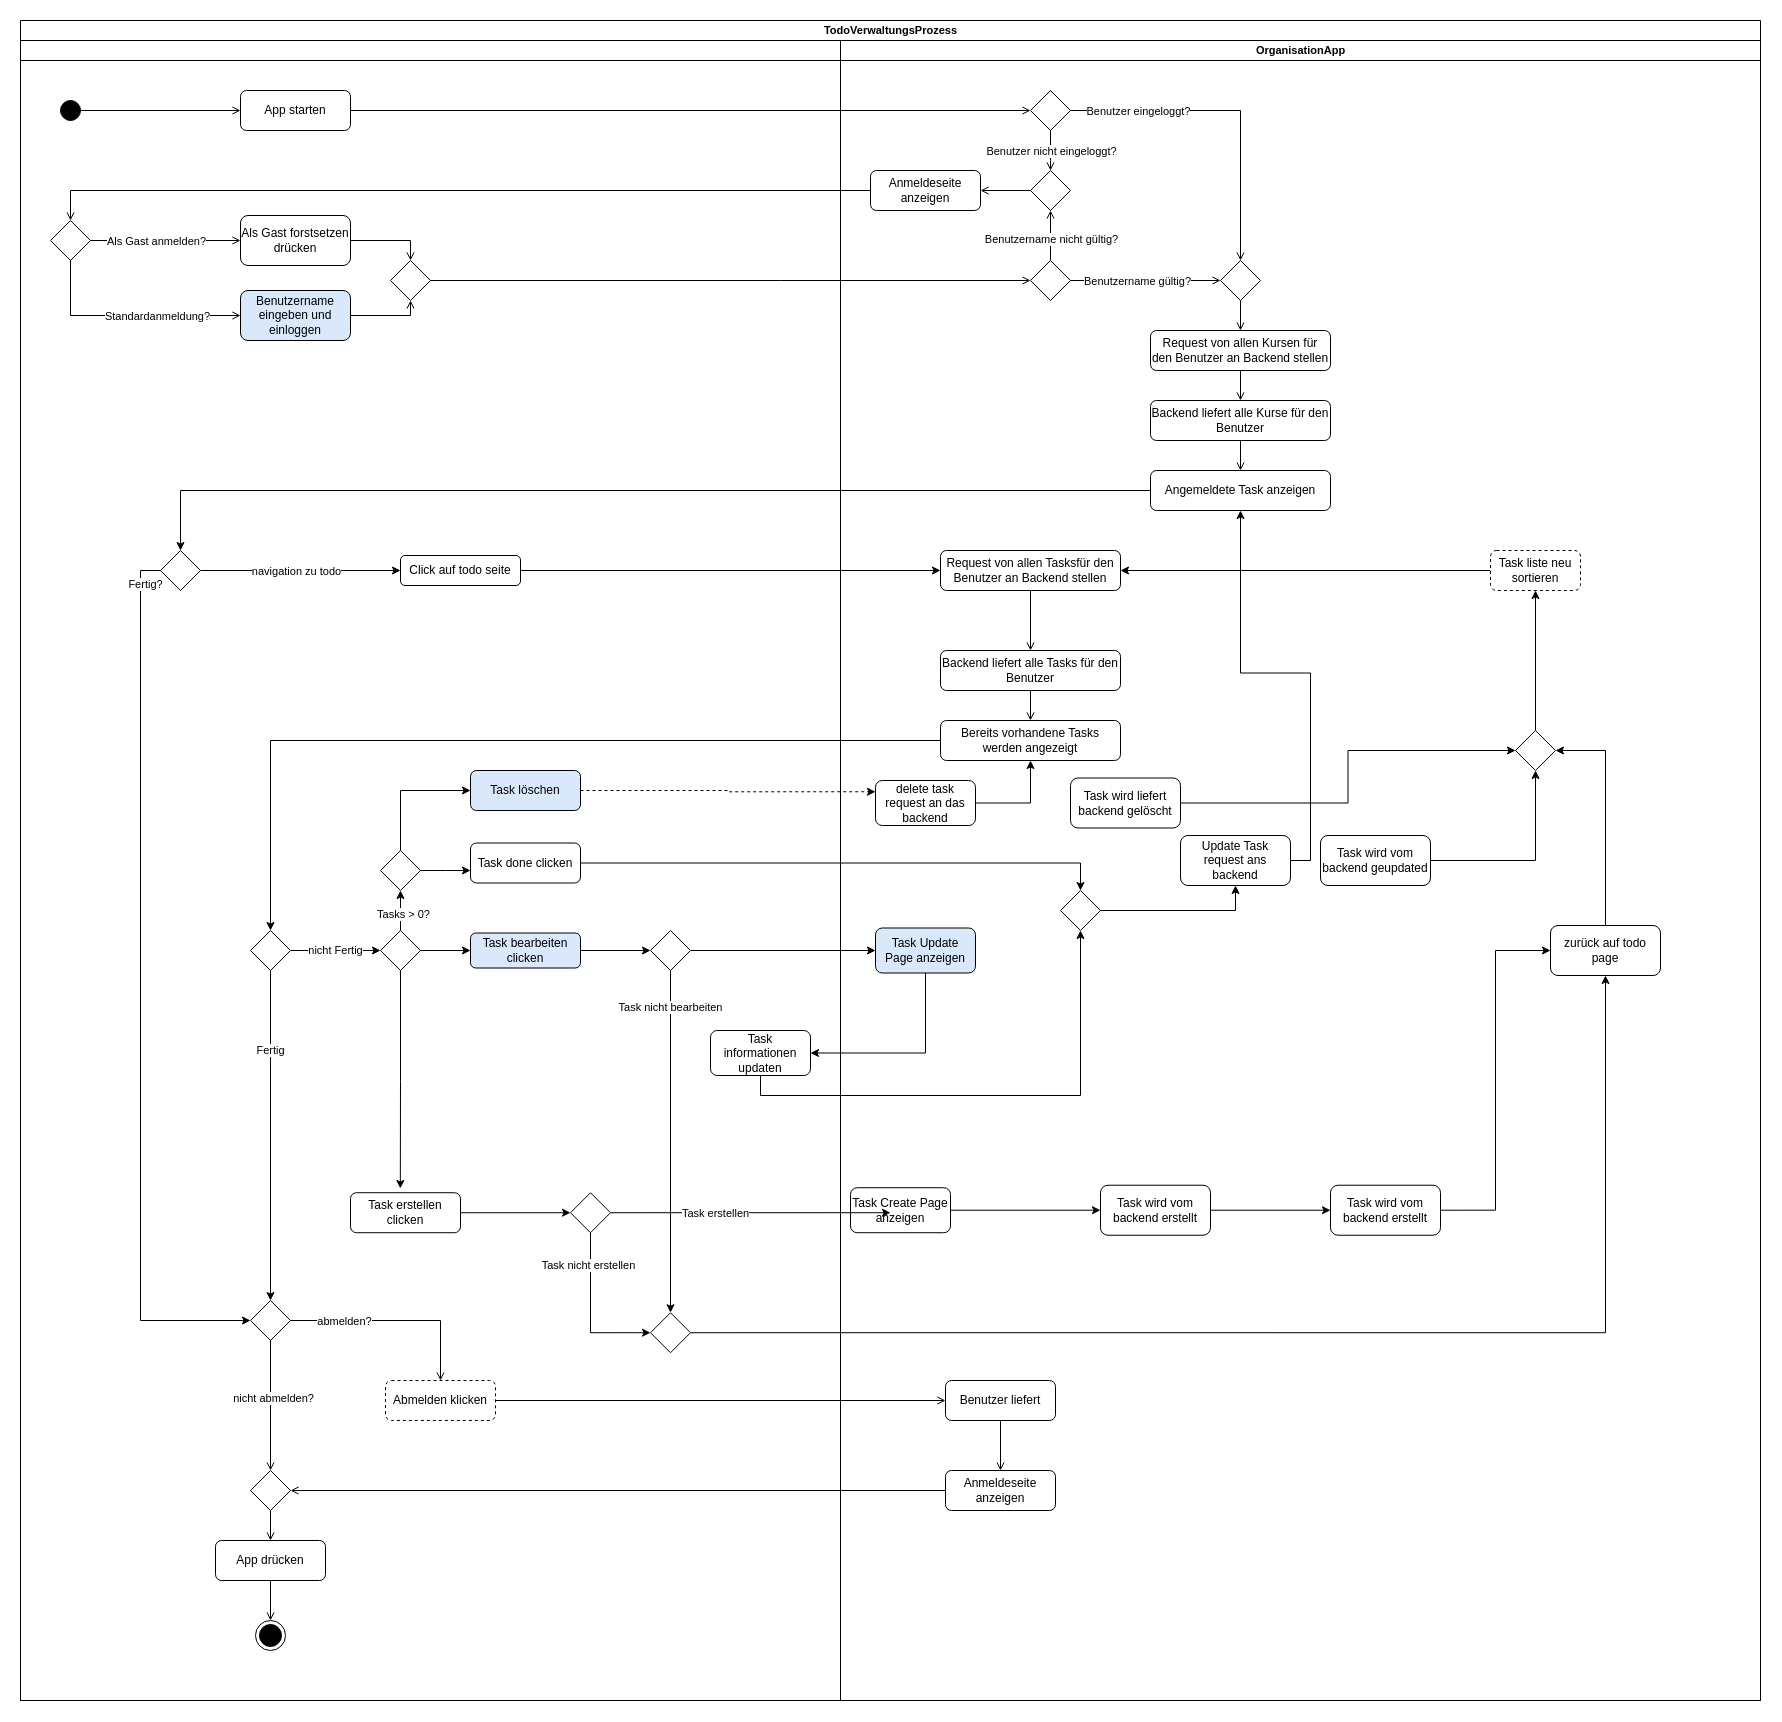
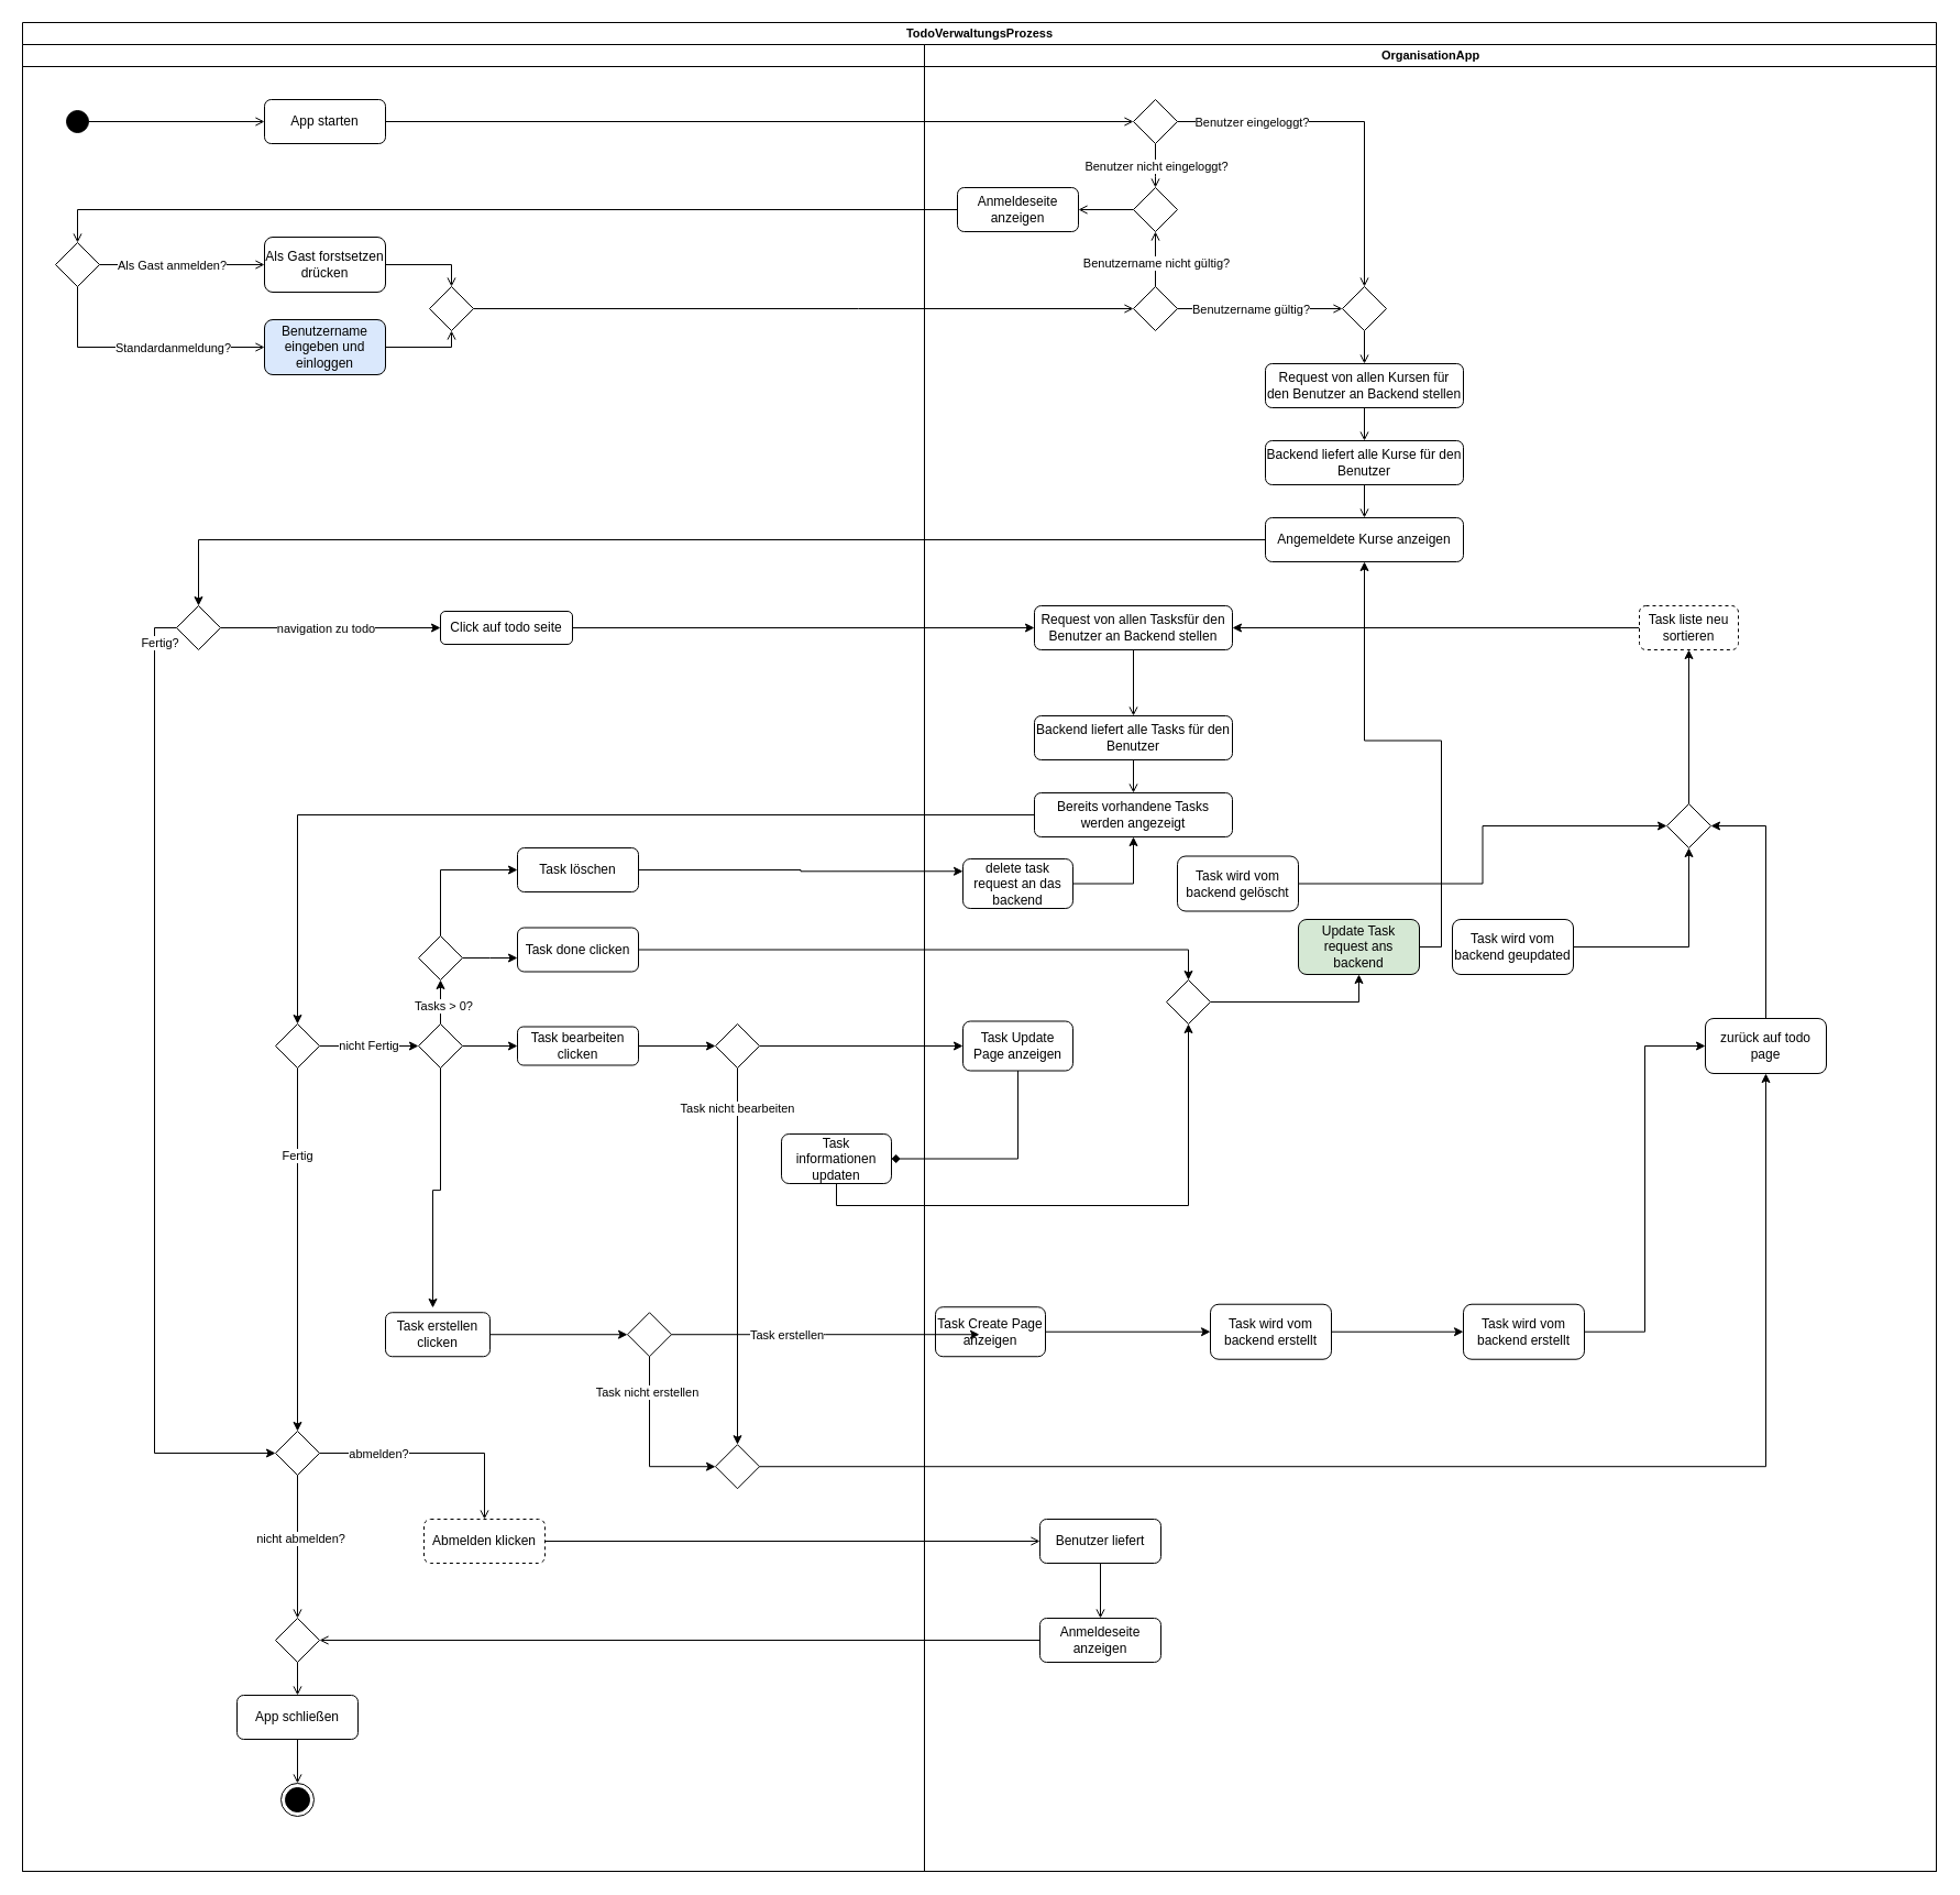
- <mxCell id="69" value="Angemeldete Task anzeigen" style="rounded=1;whiteSpace=wrap;html=1;" parent="62" vertex="1"><mxGeometry x="310" y="430" width="180" height="40" as="geometry" /></mxCell>
+ <mxCell id="69" value="Angemeldete Kurse anzeigen" style="rounded=1;whiteSpace=wrap;html=1;" parent="62" vertex="1"><mxGeometry x="310" y="430" width="180" height="40" as="geometry" /></mxCell>
- <mxCell id="30" value="Task löschen" style="rounded=1;whiteSpace=wrap;html=1;fillColor=#dae8fc;" vertex="1" parent="3"><mxGeometry x="450" y="730" width="110" height="40" as="geometry" /></mxCell>
+ <mxCell id="30" value="Task löschen" style="rounded=1;whiteSpace=wrap;html=1;" vertex="1" parent="3"><mxGeometry x="450" y="730" width="110" height="40" as="geometry" /></mxCell>
- <mxCell id="29" style="edgeStyle=orthogonalEdgeStyle;rounded=0;orthogonalLoop=1;jettySize=auto;html=1;exitX=1;exitY=0.5;exitDx=0;exitDy=0;entryX=0;entryY=0.25;entryDx=0;entryDy=0;dashed=1;" edge="1" parent="3" source="30" target="107"><mxGeometry relative="1" as="geometry" /></mxCell>
+ <mxCell id="29" style="edgeStyle=orthogonalEdgeStyle;rounded=0;orthogonalLoop=1;jettySize=auto;html=1;exitX=1;exitY=0.5;exitDx=0;exitDy=0;entryX=0;entryY=0.25;entryDx=0;entryDy=0;" edge="1" parent="3" source="30" target="107"><mxGeometry relative="1" as="geometry" /></mxCell>
- <mxCell id="109" value="Task wird liefert backend gelöscht" style="rounded=1;whiteSpace=wrap;html=1;" vertex="1" parent="62"><mxGeometry x="230" y="737.5" width="110" height="50" as="geometry" /></mxCell>
+ <mxCell id="109" value="Task wird vom backend gelöscht" style="rounded=1;whiteSpace=wrap;html=1;" vertex="1" parent="62"><mxGeometry x="230" y="737.5" width="110" height="50" as="geometry" /></mxCell>
- <mxCell id="89" value="Update Task request ans backend" style="rounded=1;whiteSpace=wrap;html=1;" vertex="1" parent="62"><mxGeometry x="340" y="795" width="110" height="50" as="geometry" /></mxCell>
+ <mxCell id="89" value="Update Task request ans backend" style="rounded=1;whiteSpace=wrap;html=1;fillColor=#d5e8d4;" vertex="1" parent="62"><mxGeometry x="340" y="795" width="110" height="50" as="geometry" /></mxCell>
- <mxCell id="32" value="Task bearbeiten clicken" style="rounded=1;whiteSpace=wrap;html=1;fillColor=#dae8fc;" vertex="1" parent="3"><mxGeometry x="450" y="892.5" width="110" height="35" as="geometry" /></mxCell>
+ <mxCell id="32" value="Task bearbeiten clicken" style="rounded=1;whiteSpace=wrap;html=1;" vertex="1" parent="3"><mxGeometry x="450" y="892.5" width="110" height="35" as="geometry" /></mxCell>
- <mxCell id="110" value="Task Update Page anzeigen" style="rounded=1;whiteSpace=wrap;html=1;fillColor=#dae8fc;" vertex="1" parent="62"><mxGeometry x="35" y="887.5" width="100" height="45" as="geometry" /></mxCell>
+ <mxCell id="110" value="Task Update Page anzeigen" style="rounded=1;whiteSpace=wrap;html=1;" vertex="1" parent="62"><mxGeometry x="35" y="887.5" width="100" height="45" as="geometry" /></mxCell>
- <mxCell id="125" style="edgeStyle=orthogonalEdgeStyle;rounded=0;orthogonalLoop=1;jettySize=auto;html=1;exitX=0.5;exitY=1;exitDx=0;exitDy=0;entryX=1;entryY=0.5;entryDx=0;entryDy=0;" edge="1" parent="3" source="110" target="124"><mxGeometry relative="1" as="geometry" /></mxCell>
+ <mxCell id="125" style="edgeStyle=orthogonalEdgeStyle;rounded=0;orthogonalLoop=1;jettySize=auto;html=1;exitX=0.5;exitY=1;exitDx=0;exitDy=0;entryX=1;entryY=0.5;entryDx=0;entryDy=0;endArrow=diamond;" edge="1" parent="3" source="110" target="124"><mxGeometry relative="1" as="geometry" /></mxCell>
- <mxCell id="34" value="Task erstellen clicken" style="rounded=1;whiteSpace=wrap;html=1;" vertex="1" parent="3"><mxGeometry x="330" y="1152.22" width="110" height="40" as="geometry" /></mxCell>
+ <mxCell id="34" value="Task erstellen clicken" style="rounded=1;whiteSpace=wrap;html=1;" vertex="1" parent="3"><mxGeometry x="330" y="1152.22" width="95" height="40" as="geometry" /></mxCell>
- <mxCell id="45" value="App drücken" style="rounded=1;whiteSpace=wrap;html=1;" parent="3" vertex="1"><mxGeometry x="195" y="1500" width="110" height="40" as="geometry" /></mxCell>
+ <mxCell id="45" value="App schließen" style="rounded=1;whiteSpace=wrap;html=1;" parent="3" vertex="1"><mxGeometry x="195" y="1500" width="110" height="40" as="geometry" /></mxCell>
